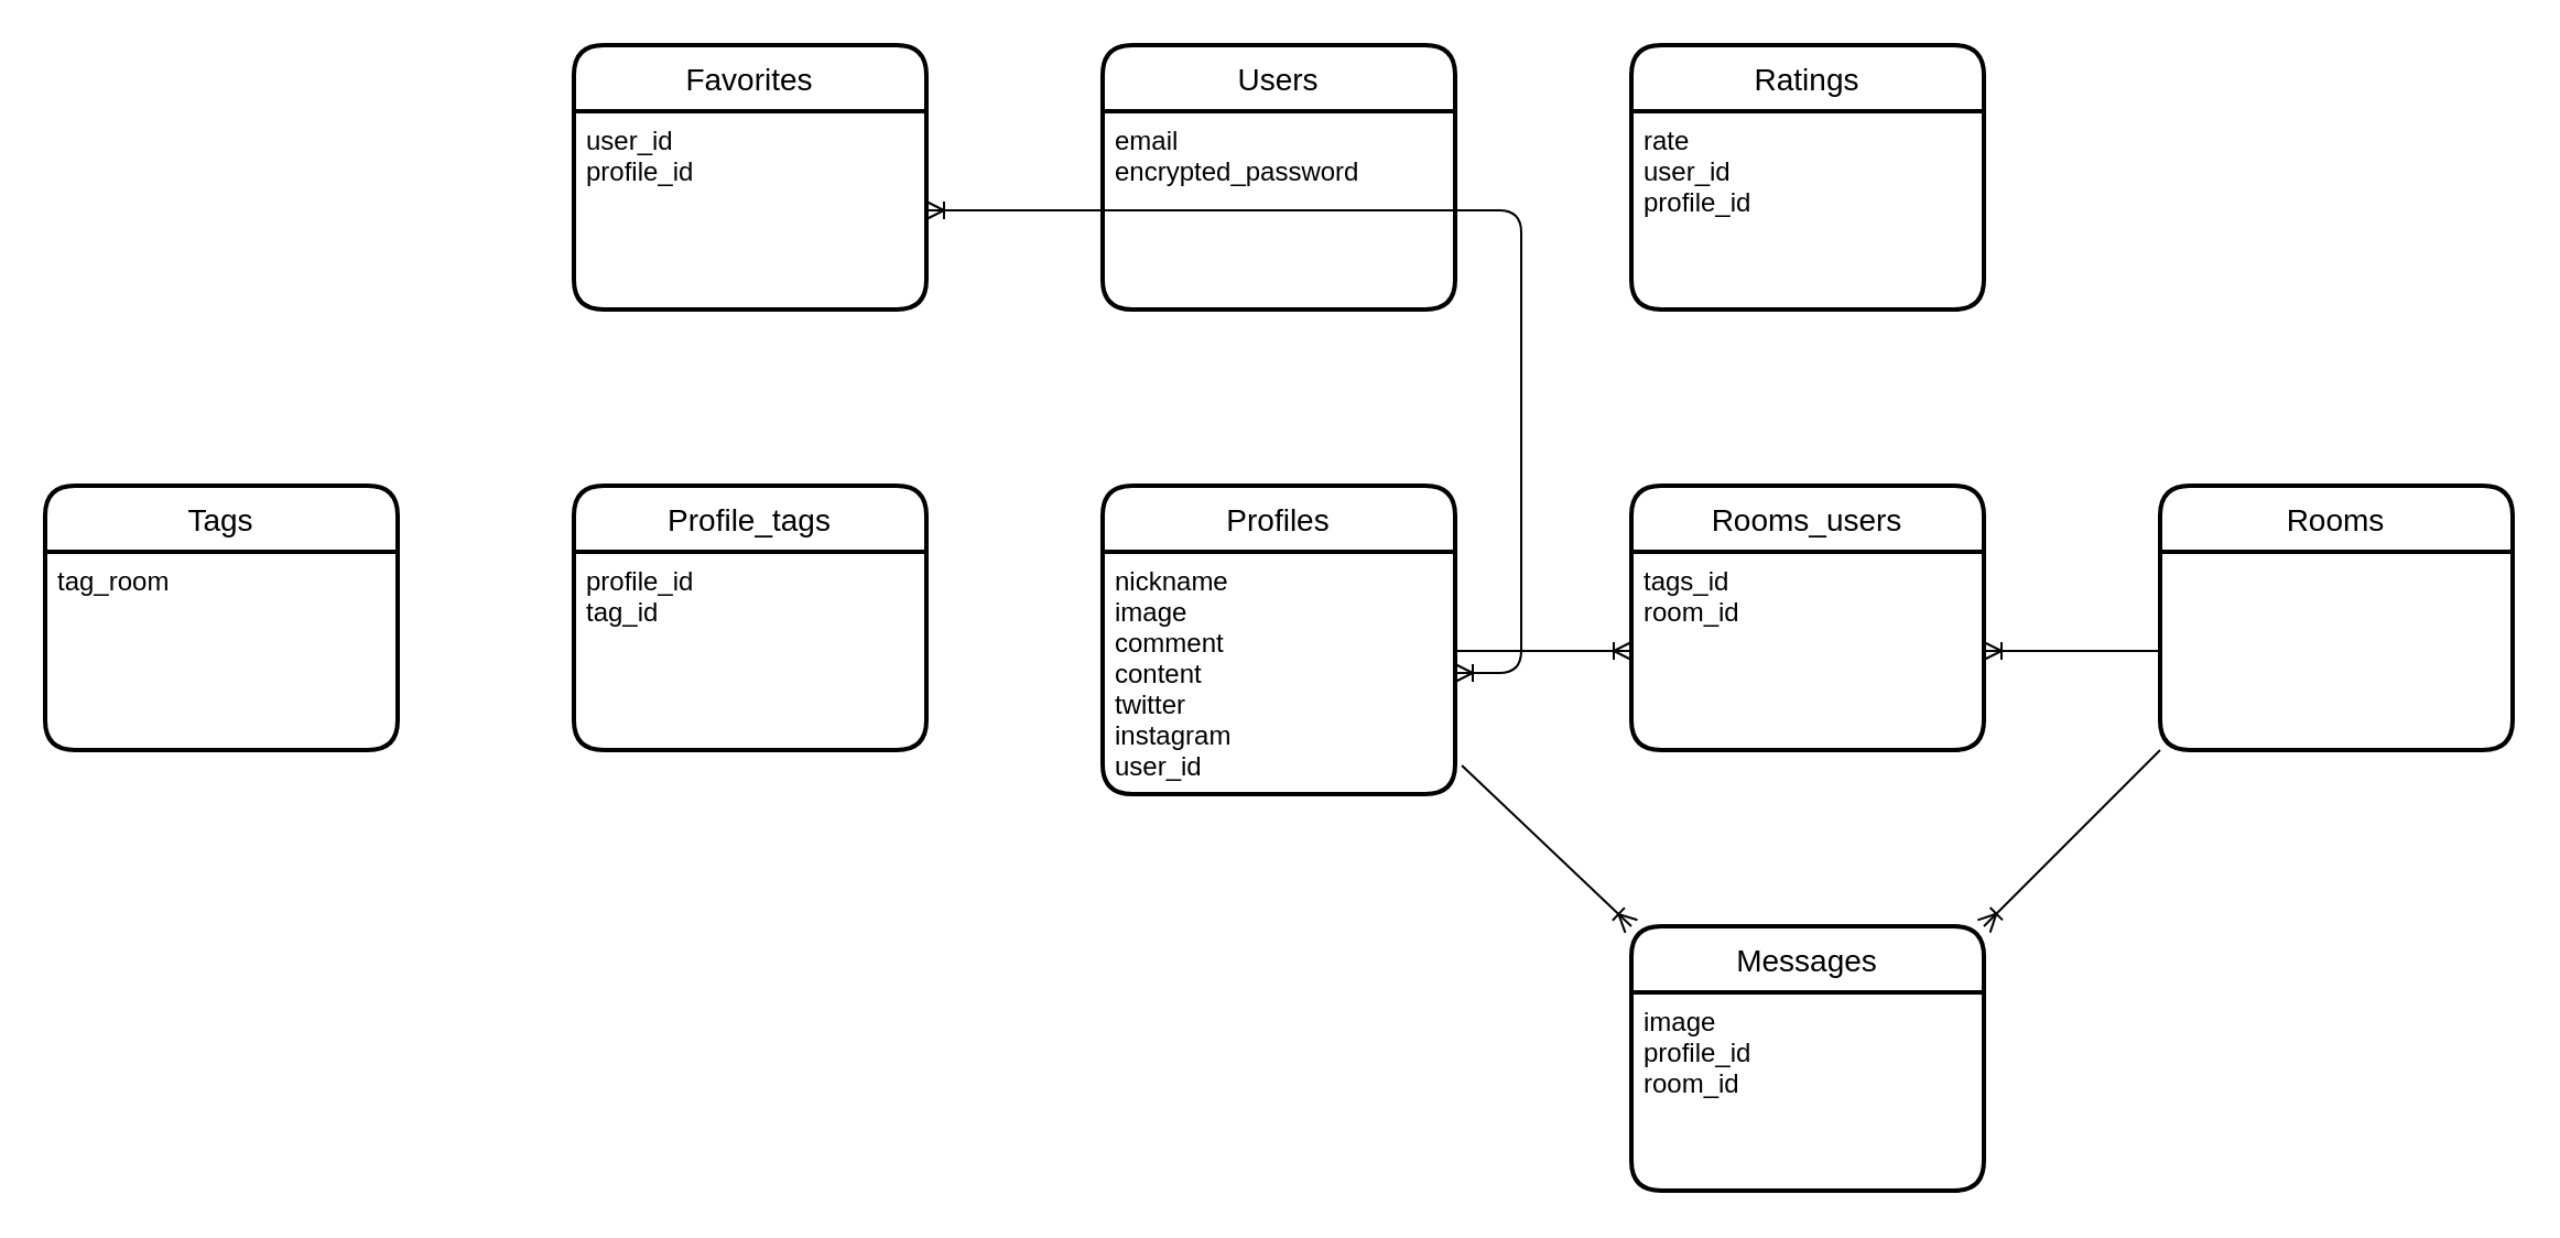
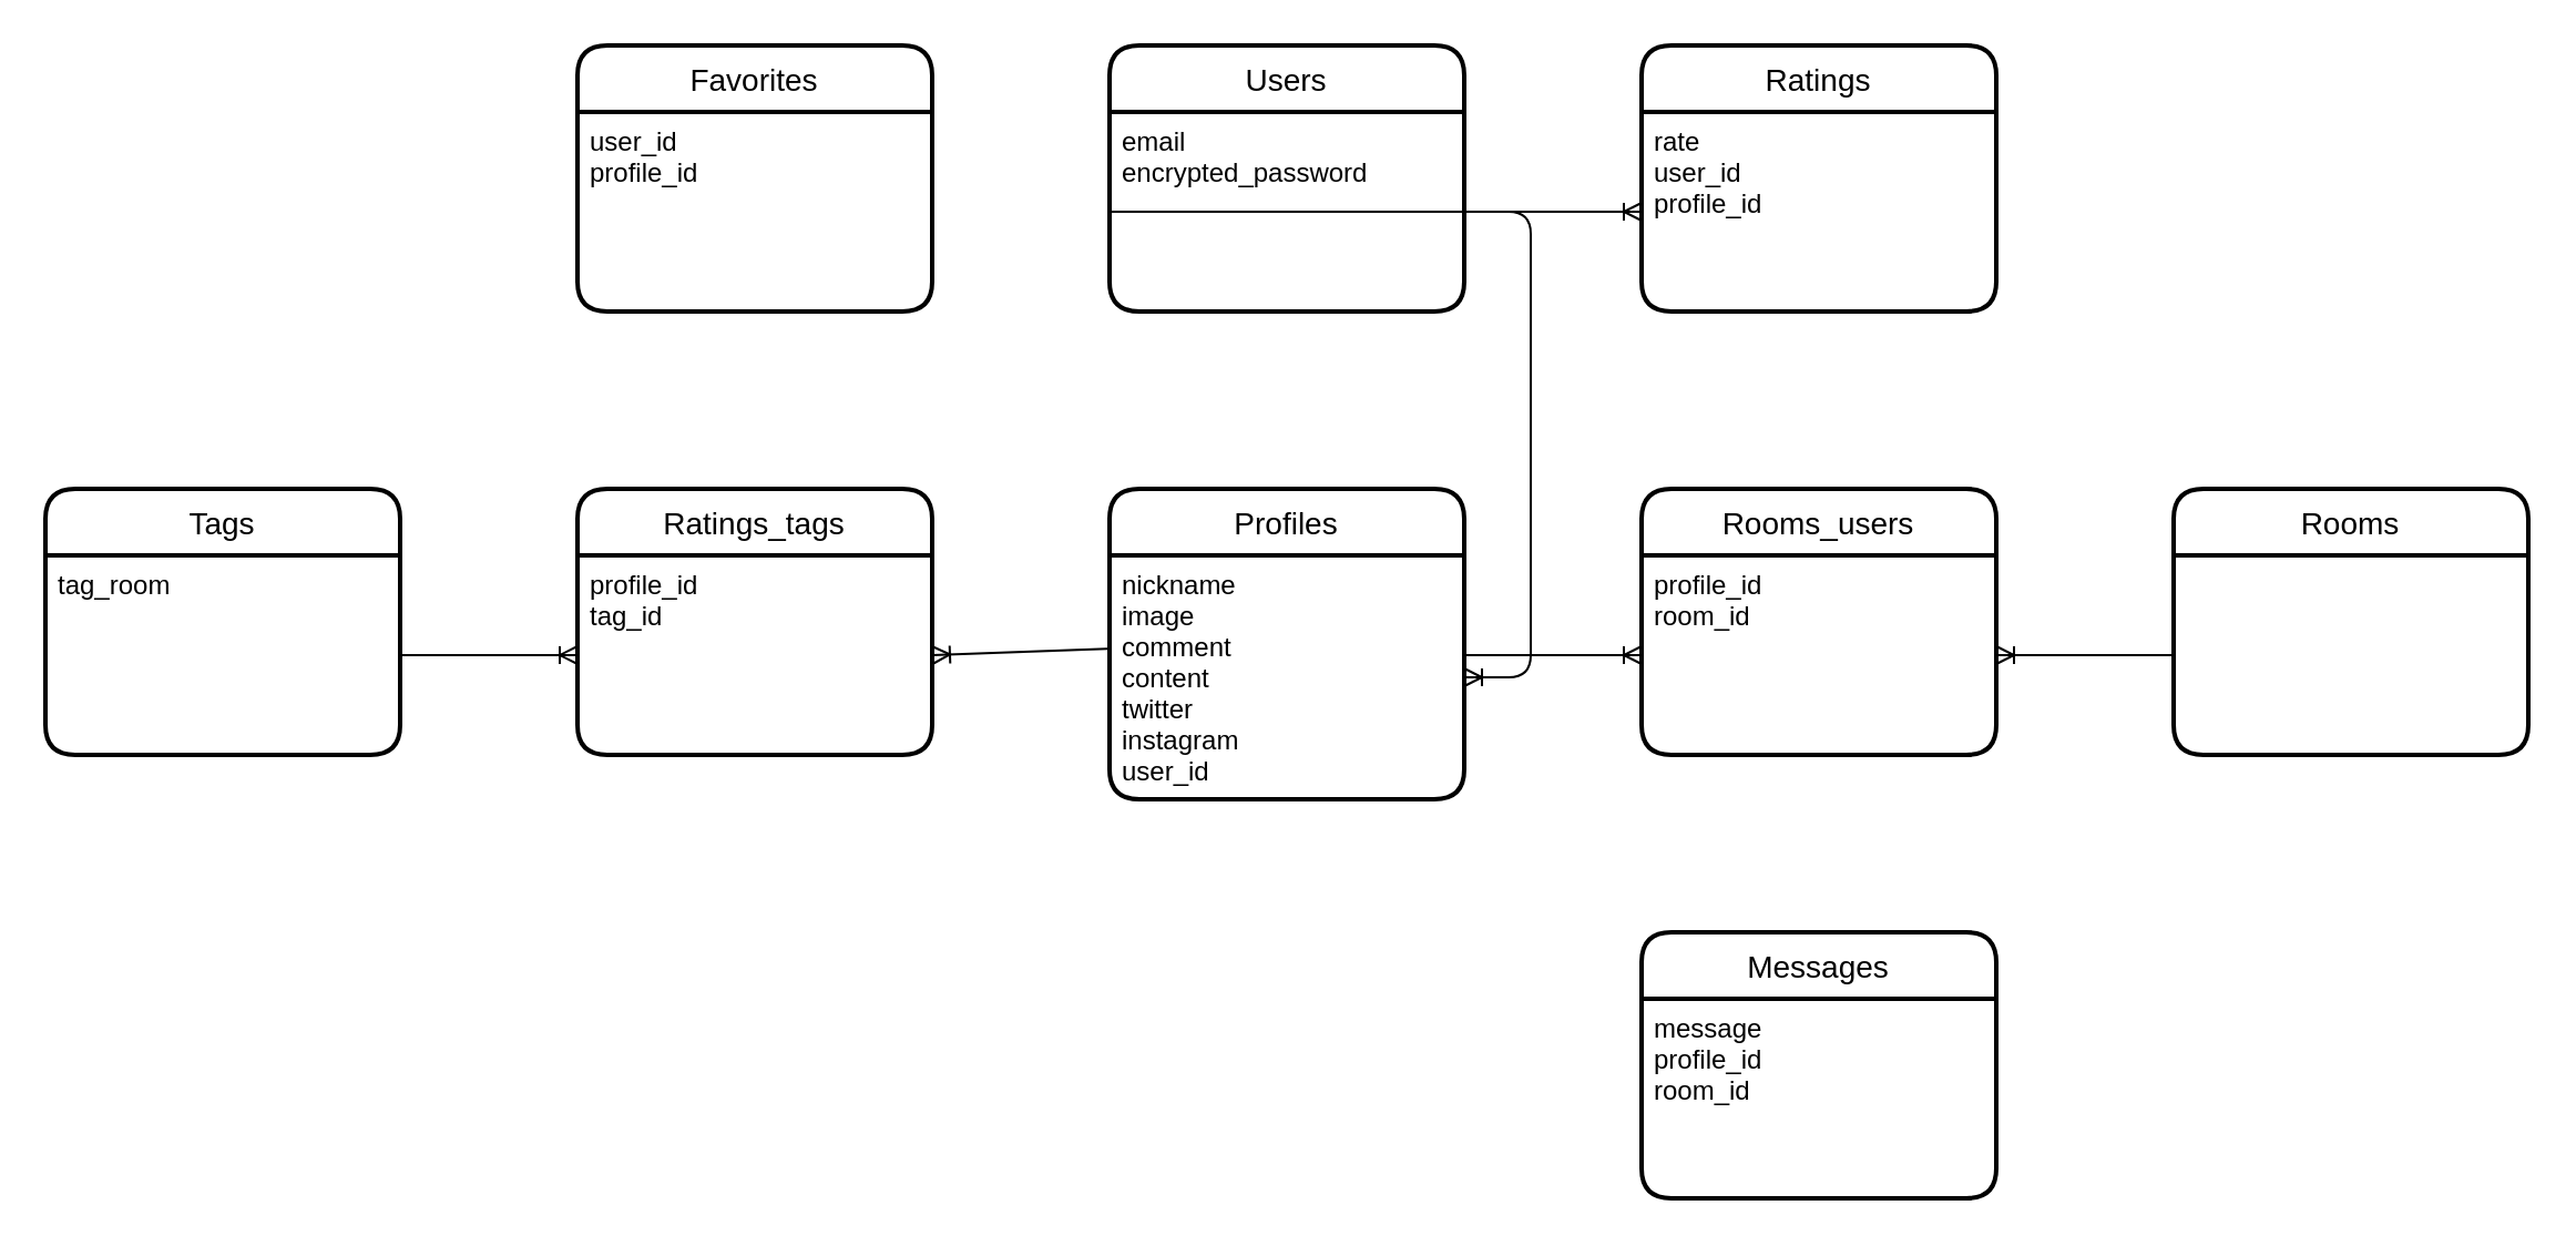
- <mxCell id="26" value="" style="edgeStyle=entityRelationEdgeStyle;fontSize=12;html=1;endArrow=ERoneToMany;exitX=1;exitY=0.5;exitDx=0;exitDy=0;" parent="1" source="3" target="16" edge="1"><mxGeometry width="100" height="100" relative="1" as="geometry"><mxPoint x="570" y="380" as="sourcePoint" /><mxPoint x="670" y="280" as="targetPoint" /></mxGeometry></mxCell>
+ <mxCell id="26" value="" style="edgeStyle=entityRelationEdgeStyle;fontSize=12;html=1;endArrow=ERoneToMany;exitX=1;exitY=0.5;exitDx=0;exitDy=0;entryX=0;entryY=0.5;entryDx=0;entryDy=0;" parent="1" source="3" target="25" edge="1"><mxGeometry width="100" height="100" relative="1" as="geometry"><mxPoint x="570" y="380" as="sourcePoint" /><mxPoint x="670" y="280" as="targetPoint" /></mxGeometry></mxCell>
- <mxCell id="13" value="Profile_tags" style="swimlane;childLayout=stackLayout;horizontal=1;startSize=30;horizontalStack=0;rounded=1;fontSize=14;fontStyle=0;strokeWidth=2;resizeParent=0;resizeLast=1;shadow=0;dashed=0;align=center;" parent="1" vertex="1"><mxGeometry x="260" y="220" width="160" height="120" as="geometry" /></mxCell>
+ <mxCell id="13" value="Ratings_tags" style="swimlane;childLayout=stackLayout;horizontal=1;startSize=30;horizontalStack=0;rounded=1;fontSize=14;fontStyle=0;strokeWidth=2;resizeParent=0;resizeLast=1;shadow=0;dashed=0;align=center;" parent="1" vertex="1"><mxGeometry x="260" y="220" width="160" height="120" as="geometry" /></mxCell>
- <mxCell id="7" value="tags_id&#10;room_id" style="align=left;strokeColor=none;fillColor=none;spacingLeft=4;fontSize=12;verticalAlign=top;resizable=0;rotatable=0;part=1;" parent="6" vertex="1"><mxGeometry y="30" width="160" height="90" as="geometry" /></mxCell>
+ <mxCell id="7" value="profile_id&#10;room_id" style="align=left;strokeColor=none;fillColor=none;spacingLeft=4;fontSize=12;verticalAlign=top;resizable=0;rotatable=0;part=1;" parent="6" vertex="1"><mxGeometry y="30" width="160" height="90" as="geometry" /></mxCell>
+ <mxCell id="17" value="" style="fontSize=12;html=1;endArrow=ERoneToMany;exitX=-0.006;exitY=0.383;exitDx=0;exitDy=0;entryX=1;entryY=0.5;entryDx=0;entryDy=0;exitPerimeter=0;" parent="1" source="5" target="14" edge="1"><mxGeometry width="100" height="100" relative="1" as="geometry"><mxPoint x="540" y="110" as="sourcePoint" /><mxPoint x="640" y="10" as="targetPoint" /></mxGeometry></mxCell>
+ <mxCell id="18" value="" style="edgeStyle=entityRelationEdgeStyle;fontSize=12;html=1;endArrow=ERoneToMany;exitX=1;exitY=0.5;exitDx=0;exitDy=0;entryX=0;entryY=0.5;entryDx=0;entryDy=0;" parent="1" source="12" target="14" edge="1"><mxGeometry width="100" height="100" relative="1" as="geometry"><mxPoint x="380" y="110" as="sourcePoint" /><mxPoint x="480" y="10" as="targetPoint" /></mxGeometry></mxCell>
- <mxCell id="22" value="" style="fontSize=12;html=1;endArrow=ERoneToMany;exitX=0;exitY=1;exitDx=0;exitDy=0;entryX=1;entryY=0;entryDx=0;entryDy=0;" parent="1" source="8" target="9" edge="1"><mxGeometry width="100" height="100" relative="1" as="geometry"><mxPoint x="630" y="110" as="sourcePoint" /><mxPoint x="730" y="10" as="targetPoint" /></mxGeometry></mxCell>
- <mxCell id="21" value="" style="fontSize=12;html=1;endArrow=ERoneToMany;entryX=0;entryY=0;entryDx=0;entryDy=0;exitX=1.019;exitY=0.882;exitDx=0;exitDy=0;exitPerimeter=0;" parent="1" source="5" target="9" edge="1"><mxGeometry width="100" height="100" relative="1" as="geometry"><mxPoint x="660" y="140" as="sourcePoint" /><mxPoint x="730" y="10" as="targetPoint" /></mxGeometry></mxCell>
- <mxCell id="10" value="image&#10;profile_id&#10;room_id" style="align=left;strokeColor=none;fillColor=none;spacingLeft=4;fontSize=12;verticalAlign=top;resizable=0;rotatable=0;part=1;" parent="9" vertex="1"><mxGeometry y="30" width="160" height="90" as="geometry" /></mxCell>
+ <mxCell id="10" value="message&#10;profile_id&#10;room_id" style="align=left;strokeColor=none;fillColor=none;spacingLeft=4;fontSize=12;verticalAlign=top;resizable=0;rotatable=0;part=1;" parent="9" vertex="1"><mxGeometry y="30" width="160" height="90" as="geometry" /></mxCell>
